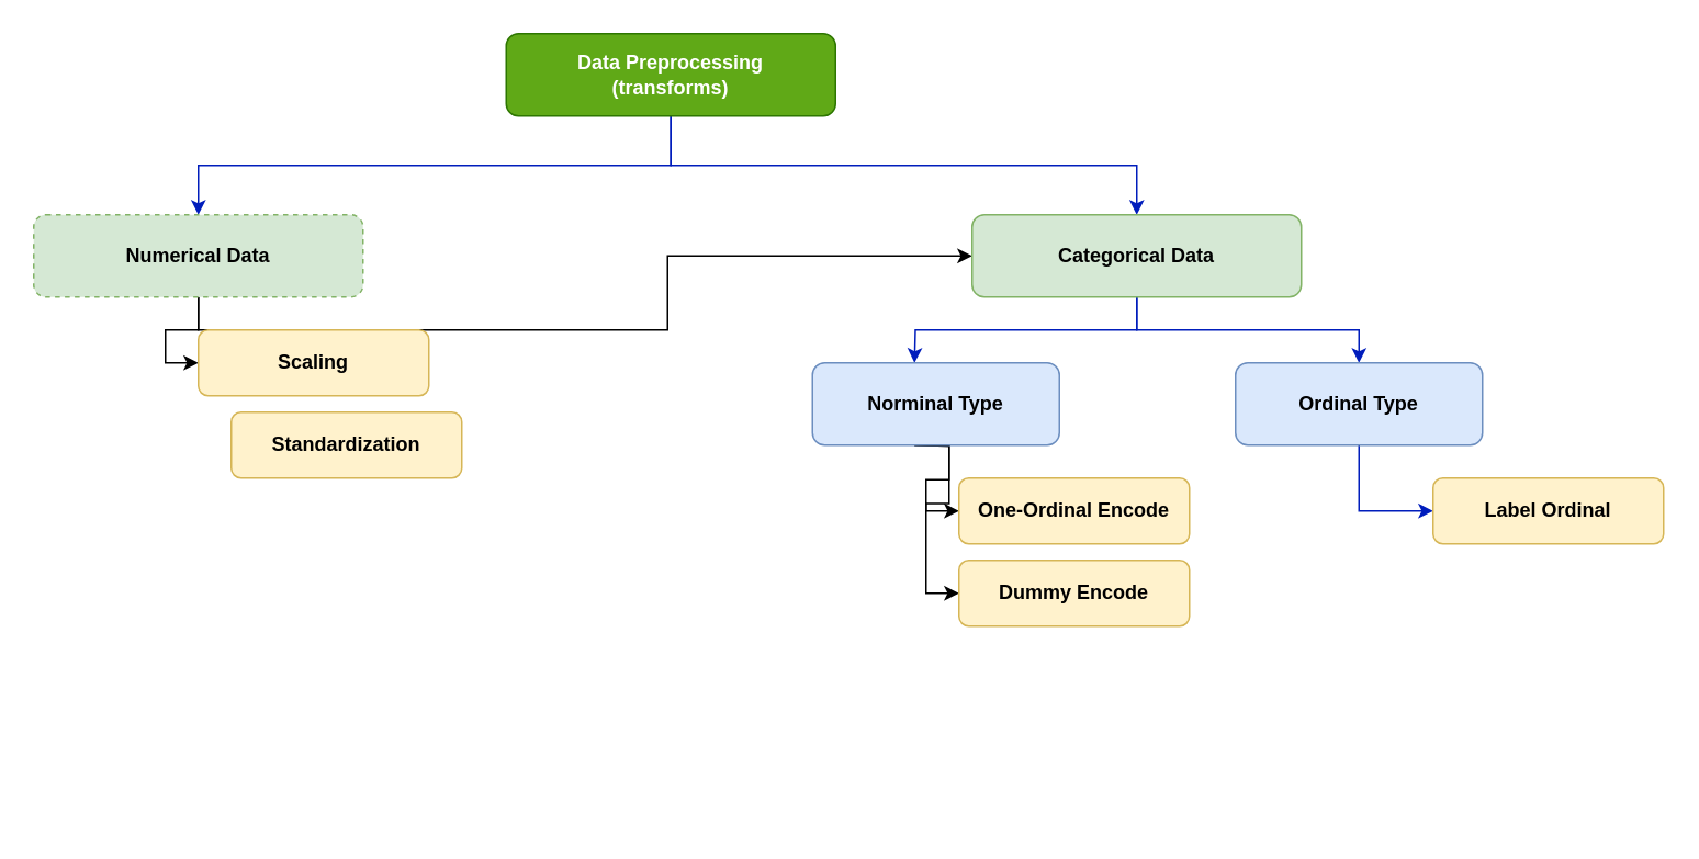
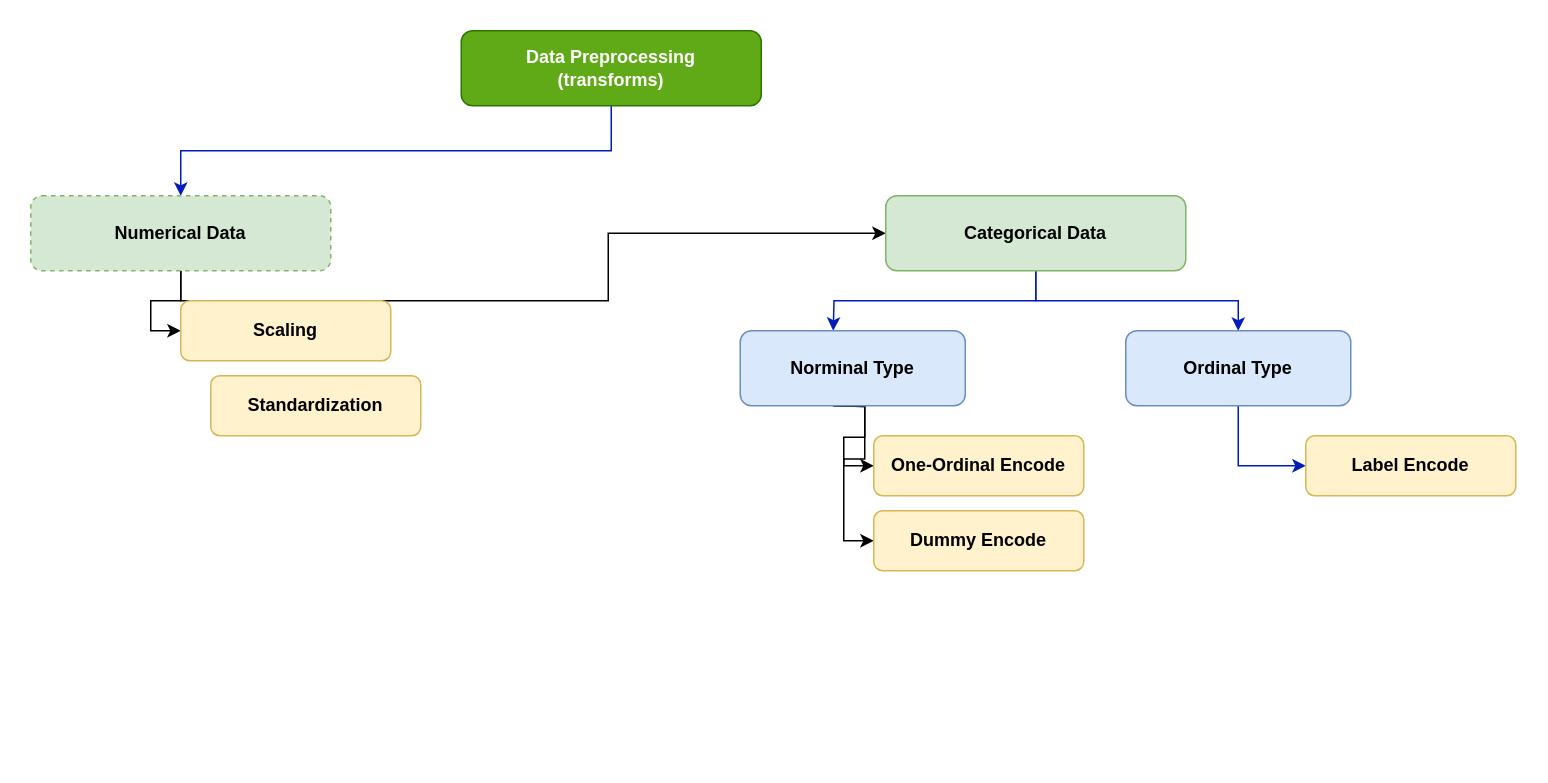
- <mxCell id="3" style="edgeStyle=orthogonalEdgeStyle;rounded=0;orthogonalLoop=1;jettySize=auto;html=1;exitX=0.5;exitY=1;exitDx=0;exitDy=0;fillColor=#0050ef;strokeColor=#001DBC;strokeWidth=1;" edge="1" parent="1" source="4" target="10"><mxGeometry relative="1" as="geometry" /></mxCell>
- <mxCell id="15" value="Label Ordinal" style="rounded=1;whiteSpace=wrap;html=1;fontSize=12;glass=0;strokeWidth=1;shadow=0;fillColor=#fff2cc;strokeColor=#d6b656;fontStyle=1;" vertex="1" parent="1"><mxGeometry x="870" y="290" width="140" height="40" as="geometry" /></mxCell>
+ <mxCell id="15" value="Label Encode" style="rounded=1;whiteSpace=wrap;html=1;fontSize=12;glass=0;strokeWidth=1;shadow=0;fillColor=#fff2cc;strokeColor=#d6b656;fontStyle=1;" vertex="1" parent="1"><mxGeometry x="870" y="290" width="140" height="40" as="geometry" /></mxCell>
